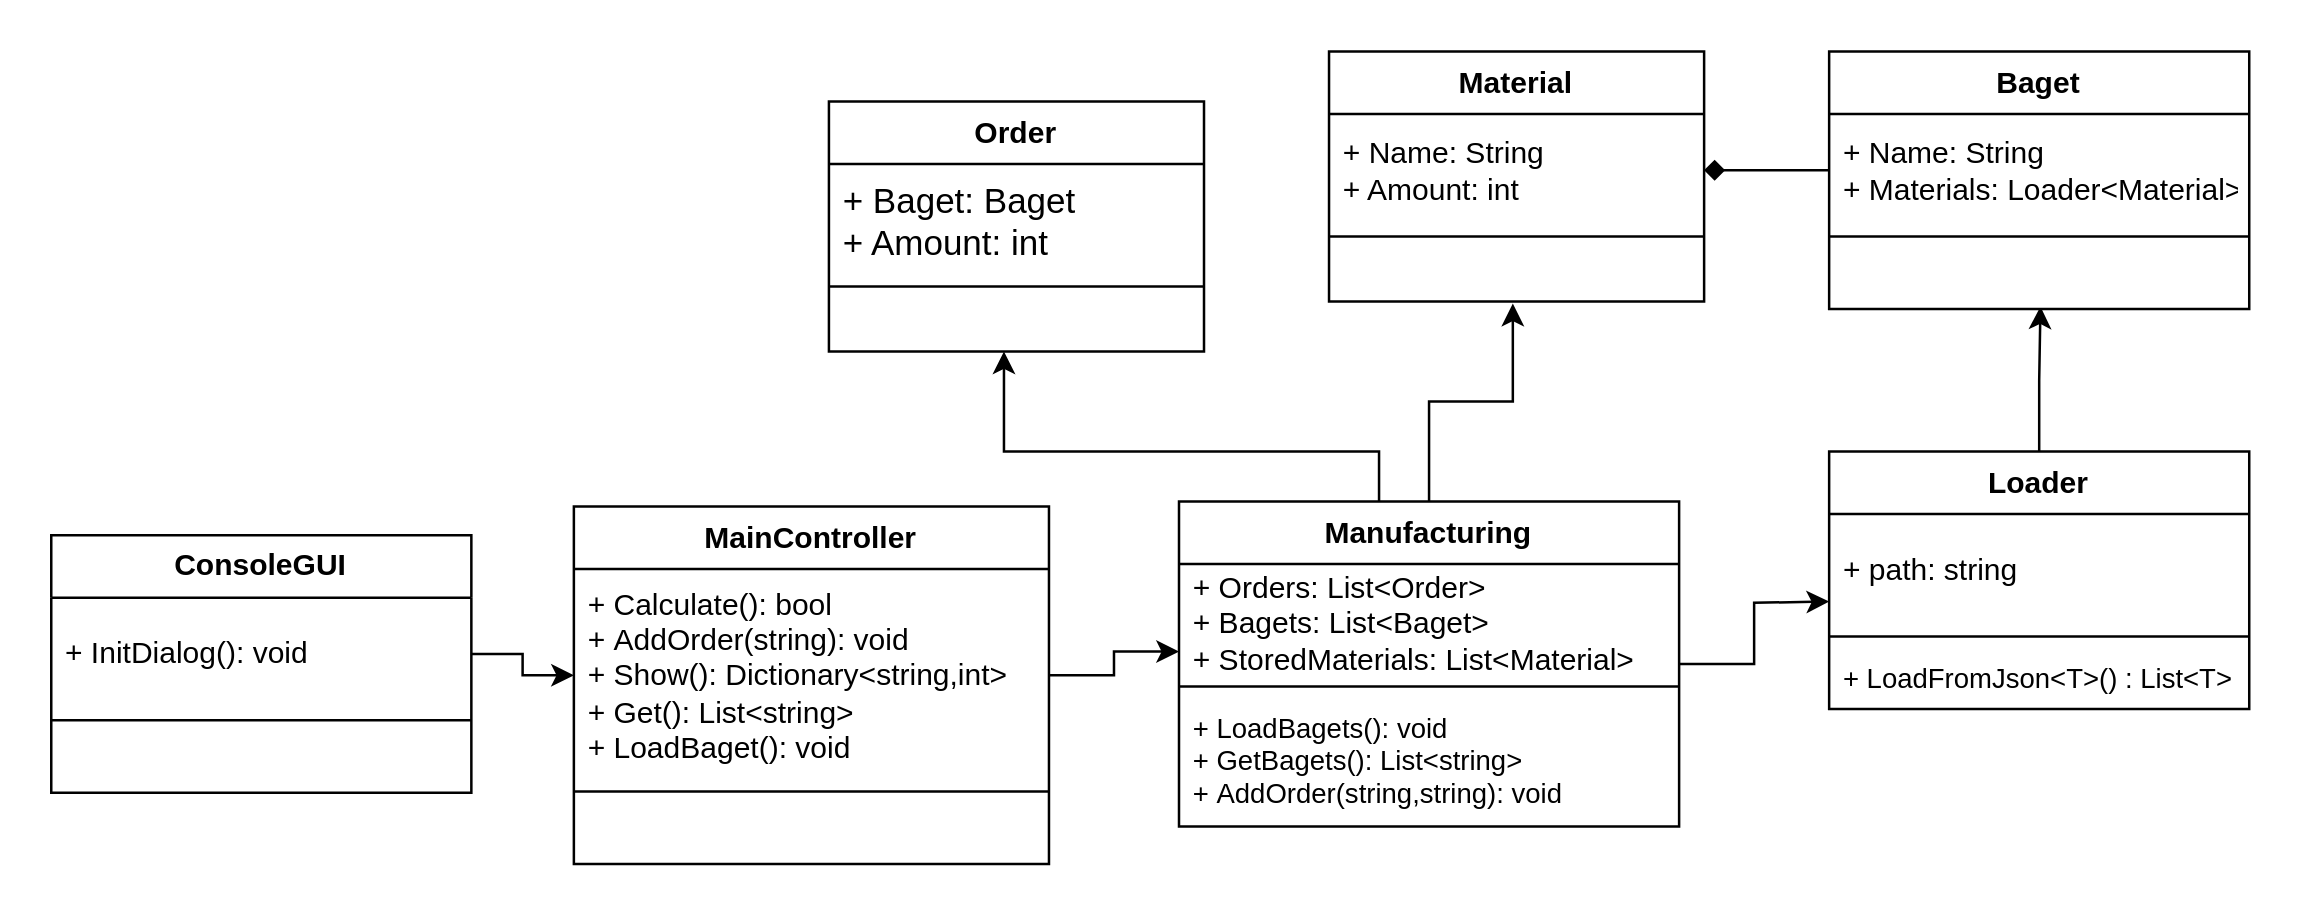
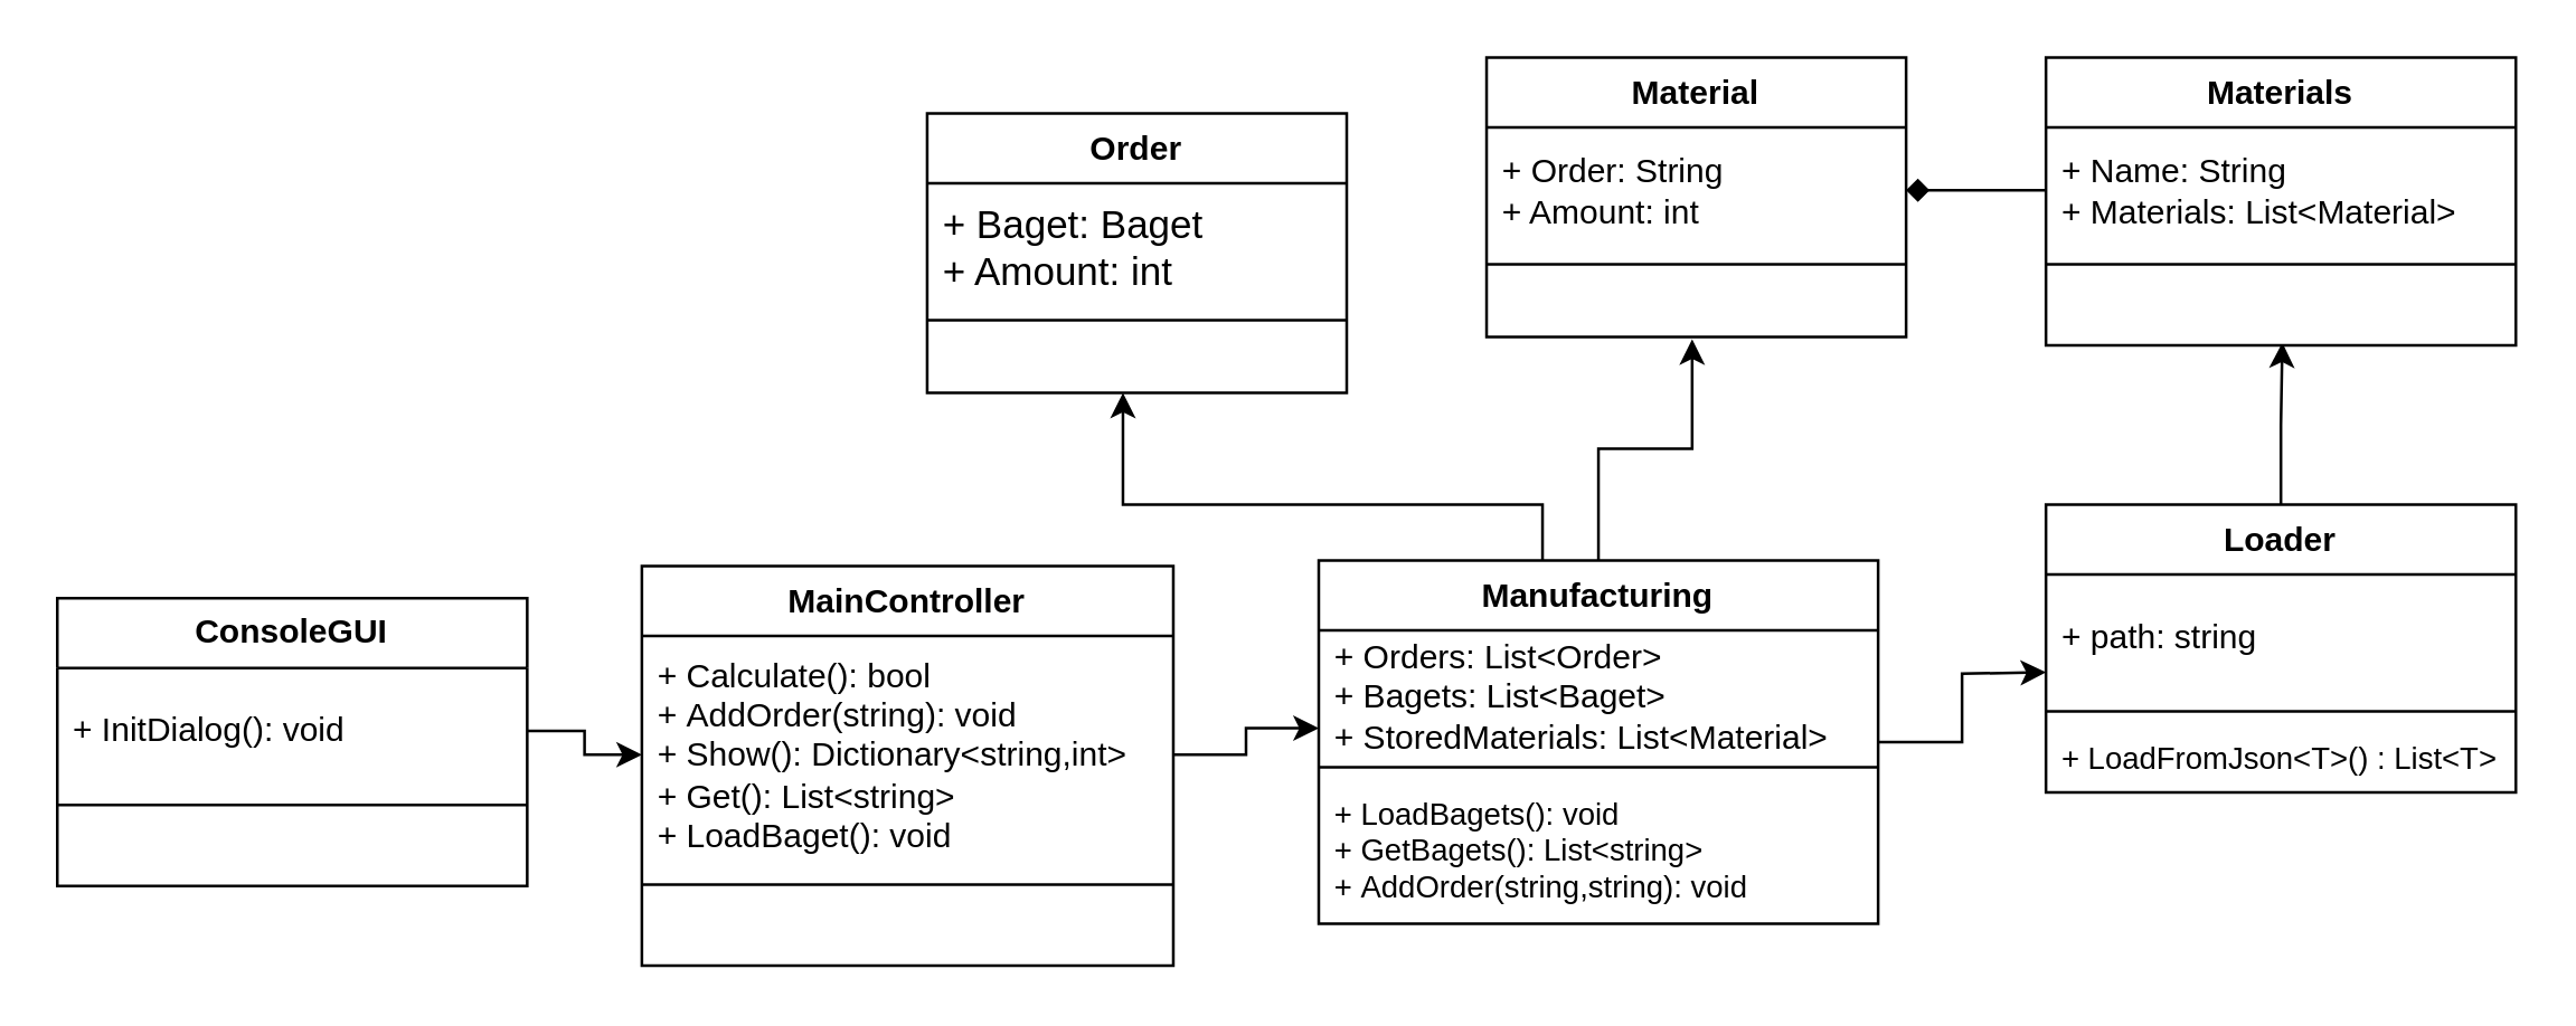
- <mxCell id="14" value="Baget" style="html=1;whiteSpace=wrap;swimlane;childLayout=stackLayout;horizontal=1;startSize=25;horizontalStack=0;resizeParent=1;resizeParentMax=0;resizeLast=0;collapsible=0;marginBottom=0;swimlaneFillColor=#ffffff;startSize=25;fontSize=12;fontColor=#000000;spacing=0;strokeOpacity=100;" parent="1" vertex="1"><mxGeometry x="731" y="20" width="168" height="103" as="geometry" /></mxCell>
+ <mxCell id="14" value="Materials" style="html=1;whiteSpace=wrap;swimlane;childLayout=stackLayout;horizontal=1;startSize=25;horizontalStack=0;resizeParent=1;resizeParentMax=0;resizeLast=0;collapsible=0;marginBottom=0;swimlaneFillColor=#ffffff;startSize=25;fontSize=12;fontColor=#000000;spacing=0;strokeOpacity=100;" parent="1" vertex="1"><mxGeometry x="731" y="20" width="168" height="103" as="geometry" /></mxCell>
- <mxCell id="19" value="+ Name: String&lt;br&gt;+ Amount: int" style="part=1;html=1;resizeHeight=0;strokeColor=none;fillColor=none;align=left;verticalAlign=middle;spacingLeft=4;spacingRight=4;overflow=hidden;rotatable=0;points=[[0,0.5],[1,0.5]];portConstraint=eastwest;swimlaneFillColor=#ffffff;strokeOpacity=100;fontSize=12;fontColor=#000000;" parent="18" vertex="1"><mxGeometry y="25" width="150" height="45" as="geometry" /></mxCell>
+ <mxCell id="19" value="+ Order: String&lt;br&gt;+ Amount: int" style="part=1;html=1;resizeHeight=0;strokeColor=none;fillColor=none;align=left;verticalAlign=middle;spacingLeft=4;spacingRight=4;overflow=hidden;rotatable=0;points=[[0,0.5],[1,0.5]];portConstraint=eastwest;swimlaneFillColor=#ffffff;strokeOpacity=100;fontSize=12;fontColor=#000000;" parent="18" vertex="1"><mxGeometry y="25" width="150" height="45" as="geometry" /></mxCell>
- <mxCell id="15" value="+ Name: String&lt;br&gt;+ Materials: Loader&amp;lt;Material&amp;gt; " style="part=1;html=1;resizeHeight=0;strokeColor=none;fillColor=none;align=left;verticalAlign=middle;spacingLeft=4;spacingRight=4;overflow=hidden;rotatable=0;points=[[0,0.5],[1,0.5]];portConstraint=eastwest;swimlaneFillColor=#ffffff;strokeOpacity=100;fontSize=12;fontColor=#000000;" parent="14" vertex="1"><mxGeometry y="25" width="168" height="45" as="geometry" /></mxCell>
+ <mxCell id="15" value="+ Name: String&lt;br&gt;+ Materials: List&amp;lt;Material&amp;gt; " style="part=1;html=1;resizeHeight=0;strokeColor=none;fillColor=none;align=left;verticalAlign=middle;spacingLeft=4;spacingRight=4;overflow=hidden;rotatable=0;points=[[0,0.5],[1,0.5]];portConstraint=eastwest;swimlaneFillColor=#ffffff;strokeOpacity=100;fontSize=12;fontColor=#000000;" parent="14" vertex="1"><mxGeometry y="25" width="168" height="45" as="geometry" /></mxCell>
